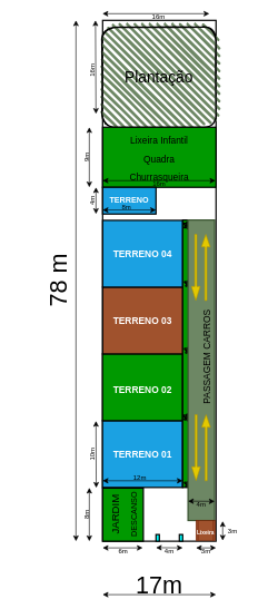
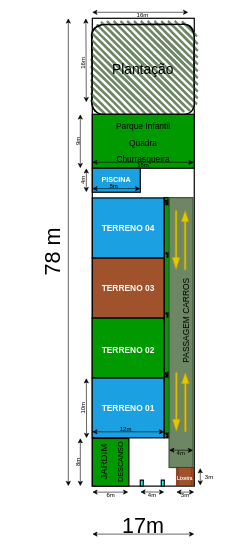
- <mxCell id="12" value="&lt;font style=&quot;font-size: 14px;&quot;&gt;Lixeira&amp;nbsp;Infantil&lt;br&gt;Quadra&lt;br&gt;Churrasqueira&lt;/font&gt;" style="rounded=0;whiteSpace=wrap;html=1;strokeColor=#000000;strokeWidth=2;fontSize=23;fillColor=#009900;" parent="1" vertex="1"><mxGeometry x="153" y="190" width="170" height="90" as="geometry" /></mxCell>
+ <mxCell id="12" value="&lt;font style=&quot;font-size: 14px;&quot;&gt;Parque&amp;nbsp;Infantil&lt;br&gt;Quadra&lt;br&gt;Churrasqueira&lt;/font&gt;" style="rounded=0;whiteSpace=wrap;html=1;strokeColor=#000000;strokeWidth=2;fontSize=23;fillColor=#009900;" parent="1" vertex="1"><mxGeometry x="153" y="190" width="170" height="90" as="geometry" /></mxCell>
- <mxCell id="17" value="&lt;font size=&quot;1&quot;&gt;&lt;b style=&quot;font-size: 12px;&quot;&gt;TERRENO&lt;br&gt;&lt;/b&gt;&lt;/font&gt;" style="rounded=0;whiteSpace=wrap;html=1;fontSize=8;fillColor=#1ba1e2;fontColor=#ffffff;strokeColor=#000000;strokeWidth=2;" vertex="1" parent="1"><mxGeometry x="153" y="280" width="80" height="40" as="geometry" /></mxCell>
+ <mxCell id="17" value="&lt;font size=&quot;1&quot;&gt;&lt;b style=&quot;font-size: 12px;&quot;&gt;PISCINA&lt;br&gt;&lt;/b&gt;&lt;/font&gt;" style="rounded=0;whiteSpace=wrap;html=1;fontSize=8;fillColor=#1ba1e2;fontColor=#ffffff;strokeColor=#000000;strokeWidth=2;" vertex="1" parent="1"><mxGeometry x="153" y="280" width="80" height="40" as="geometry" /></mxCell>
